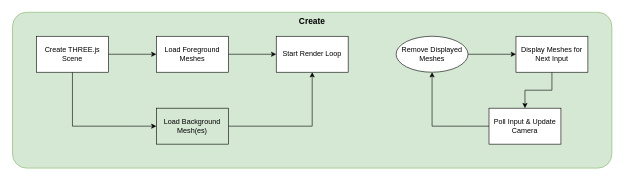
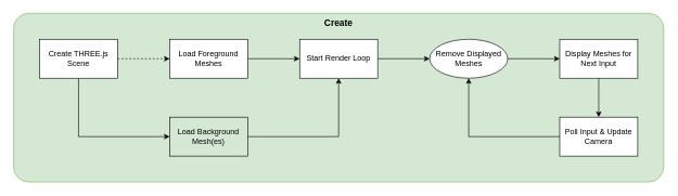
- <mxCell id="3" value="" style="edgeStyle=orthogonalEdgeStyle;rounded=0;orthogonalLoop=1;jettySize=auto;html=1;entryX=0;entryY=0.5;entryDx=0;entryDy=0;" parent="1" source="5" target="8" edge="1"><mxGeometry relative="1" as="geometry" /></mxCell>
+ <mxCell id="3" value="" style="edgeStyle=orthogonalEdgeStyle;rounded=0;orthogonalLoop=1;jettySize=auto;html=1;entryX=0;entryY=0.5;entryDx=0;entryDy=0;dashed=1;" parent="1" source="5" target="8" edge="1"><mxGeometry relative="1" as="geometry" /></mxCell>
+ <mxCell id="11" value="" style="edgeStyle=orthogonalEdgeStyle;rounded=0;orthogonalLoop=1;jettySize=auto;html=1;" parent="1" source="12" target="14" edge="1"><mxGeometry relative="1" as="geometry" /></mxCell>
- <mxCell id="18" value="Poll Input &amp;amp; Update Camera" style="rounded=0;whiteSpace=wrap;html=1;labelBackgroundColor=none;" parent="1" vertex="1"><mxGeometry x="815" y="180" width="120" height="60" as="geometry" /></mxCell>
+ <mxCell id="18" value="Poll Input &amp;amp; Update Camera" style="rounded=0;whiteSpace=wrap;html=1;labelBackgroundColor=none;" parent="1" vertex="1"><mxGeometry x="860" y="180" width="120" height="60" as="geometry" /></mxCell>
